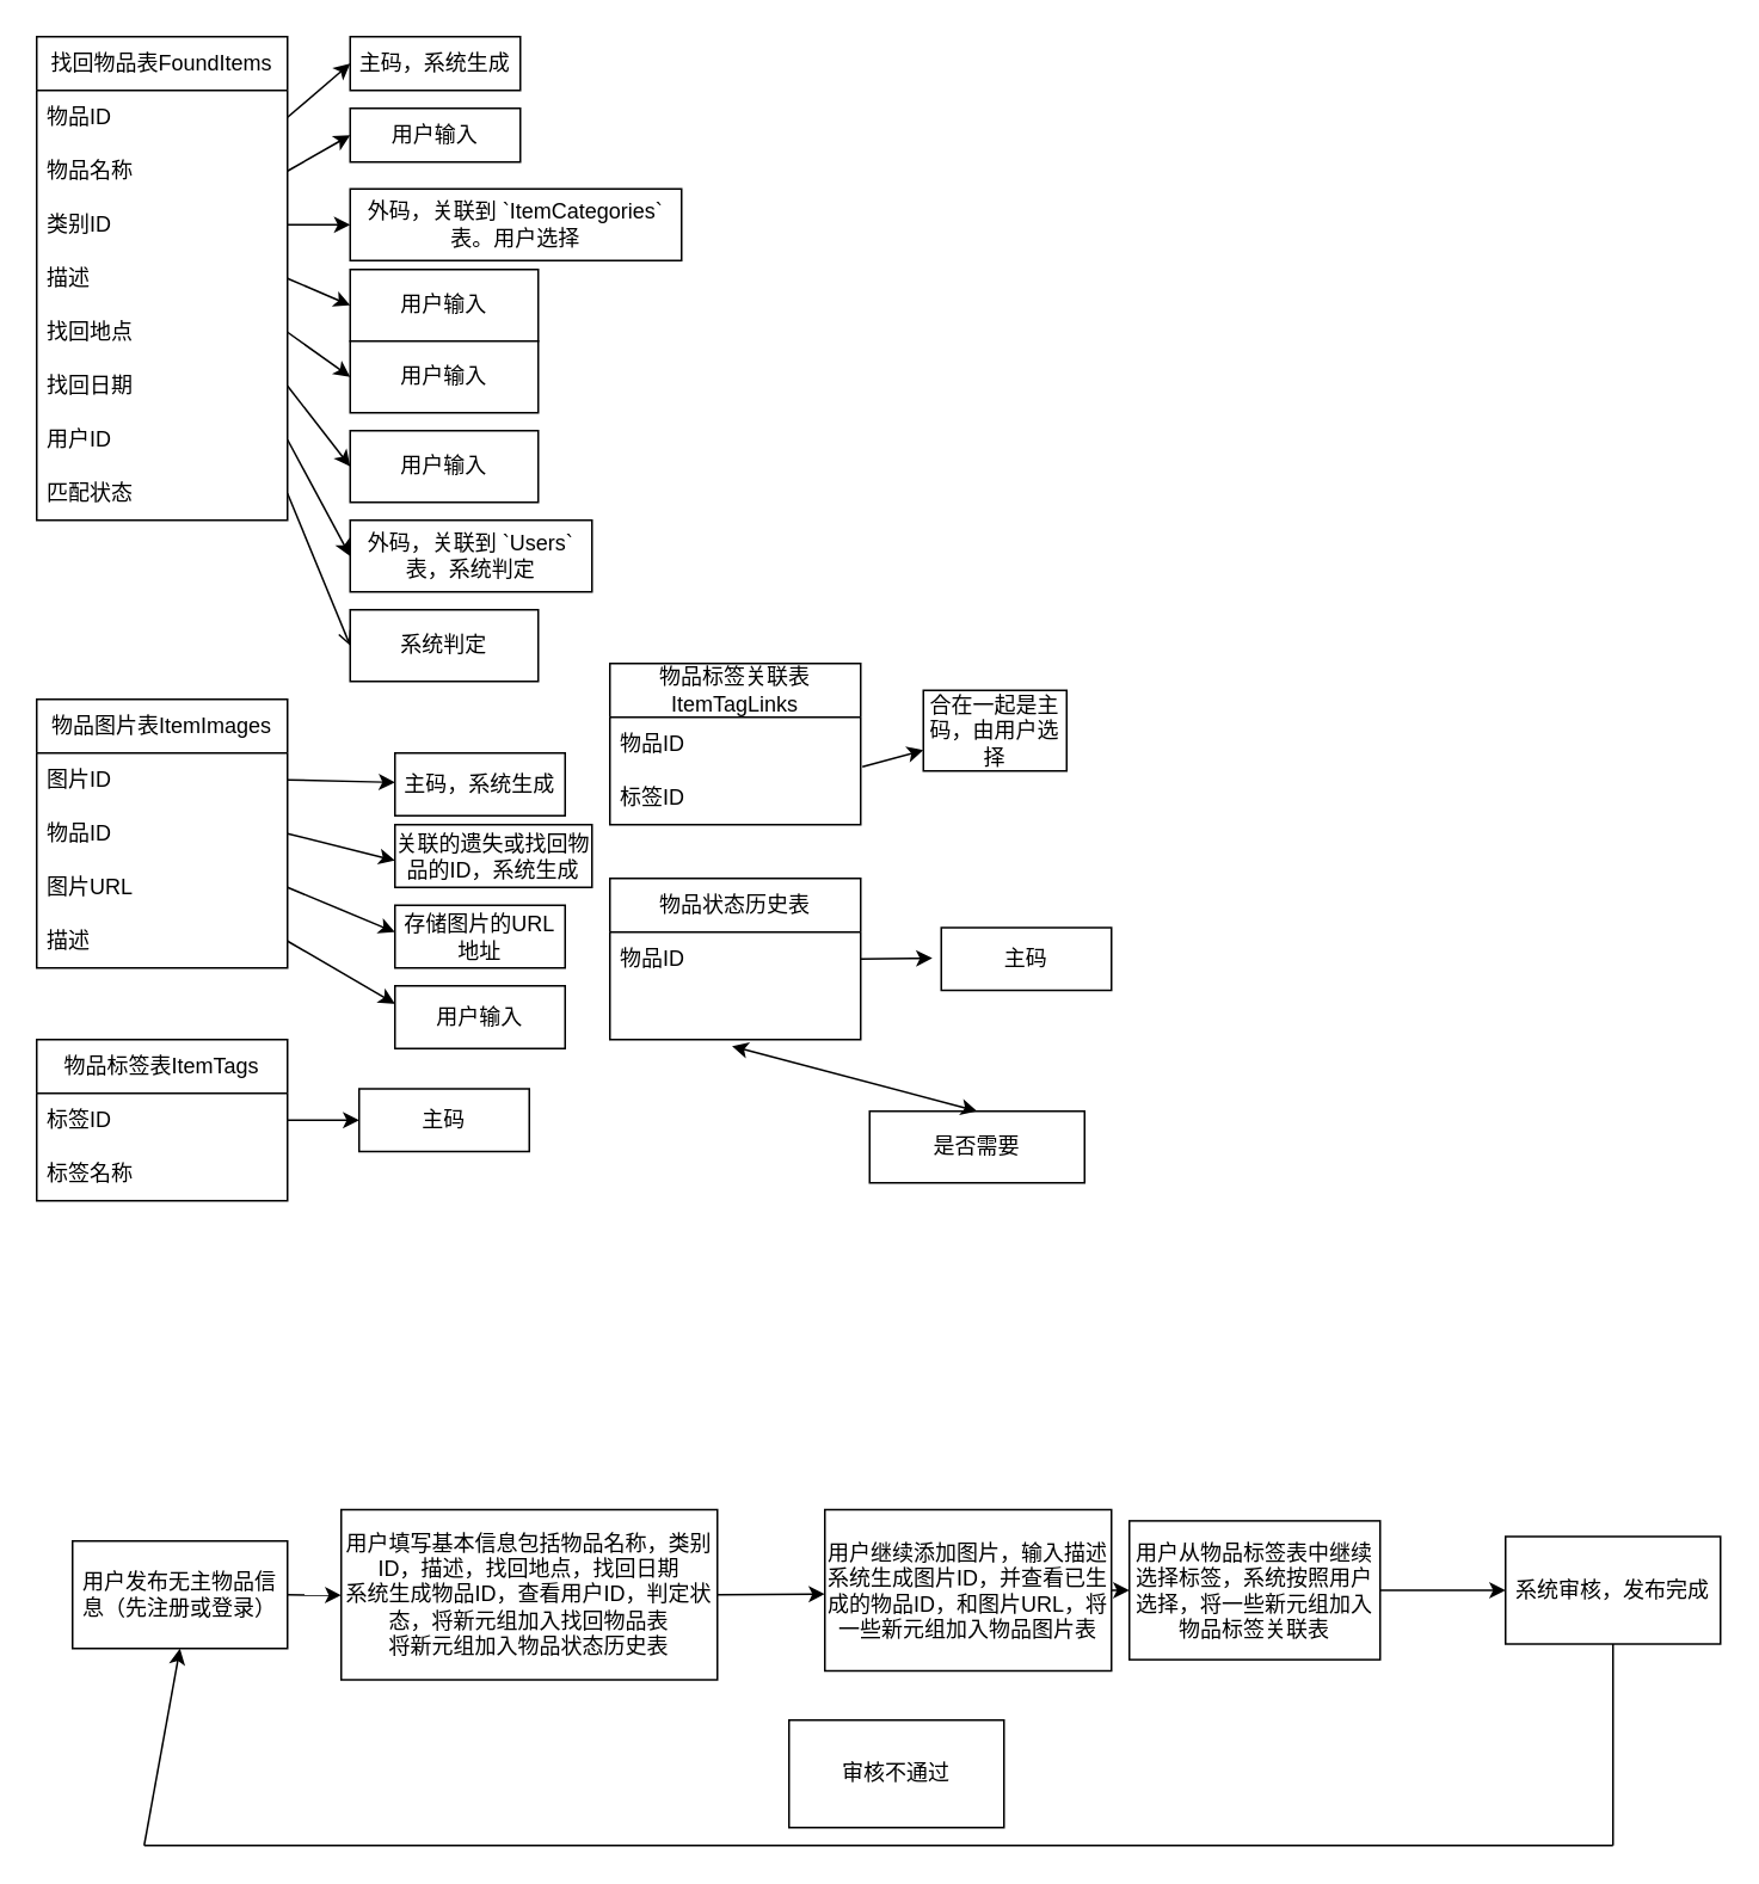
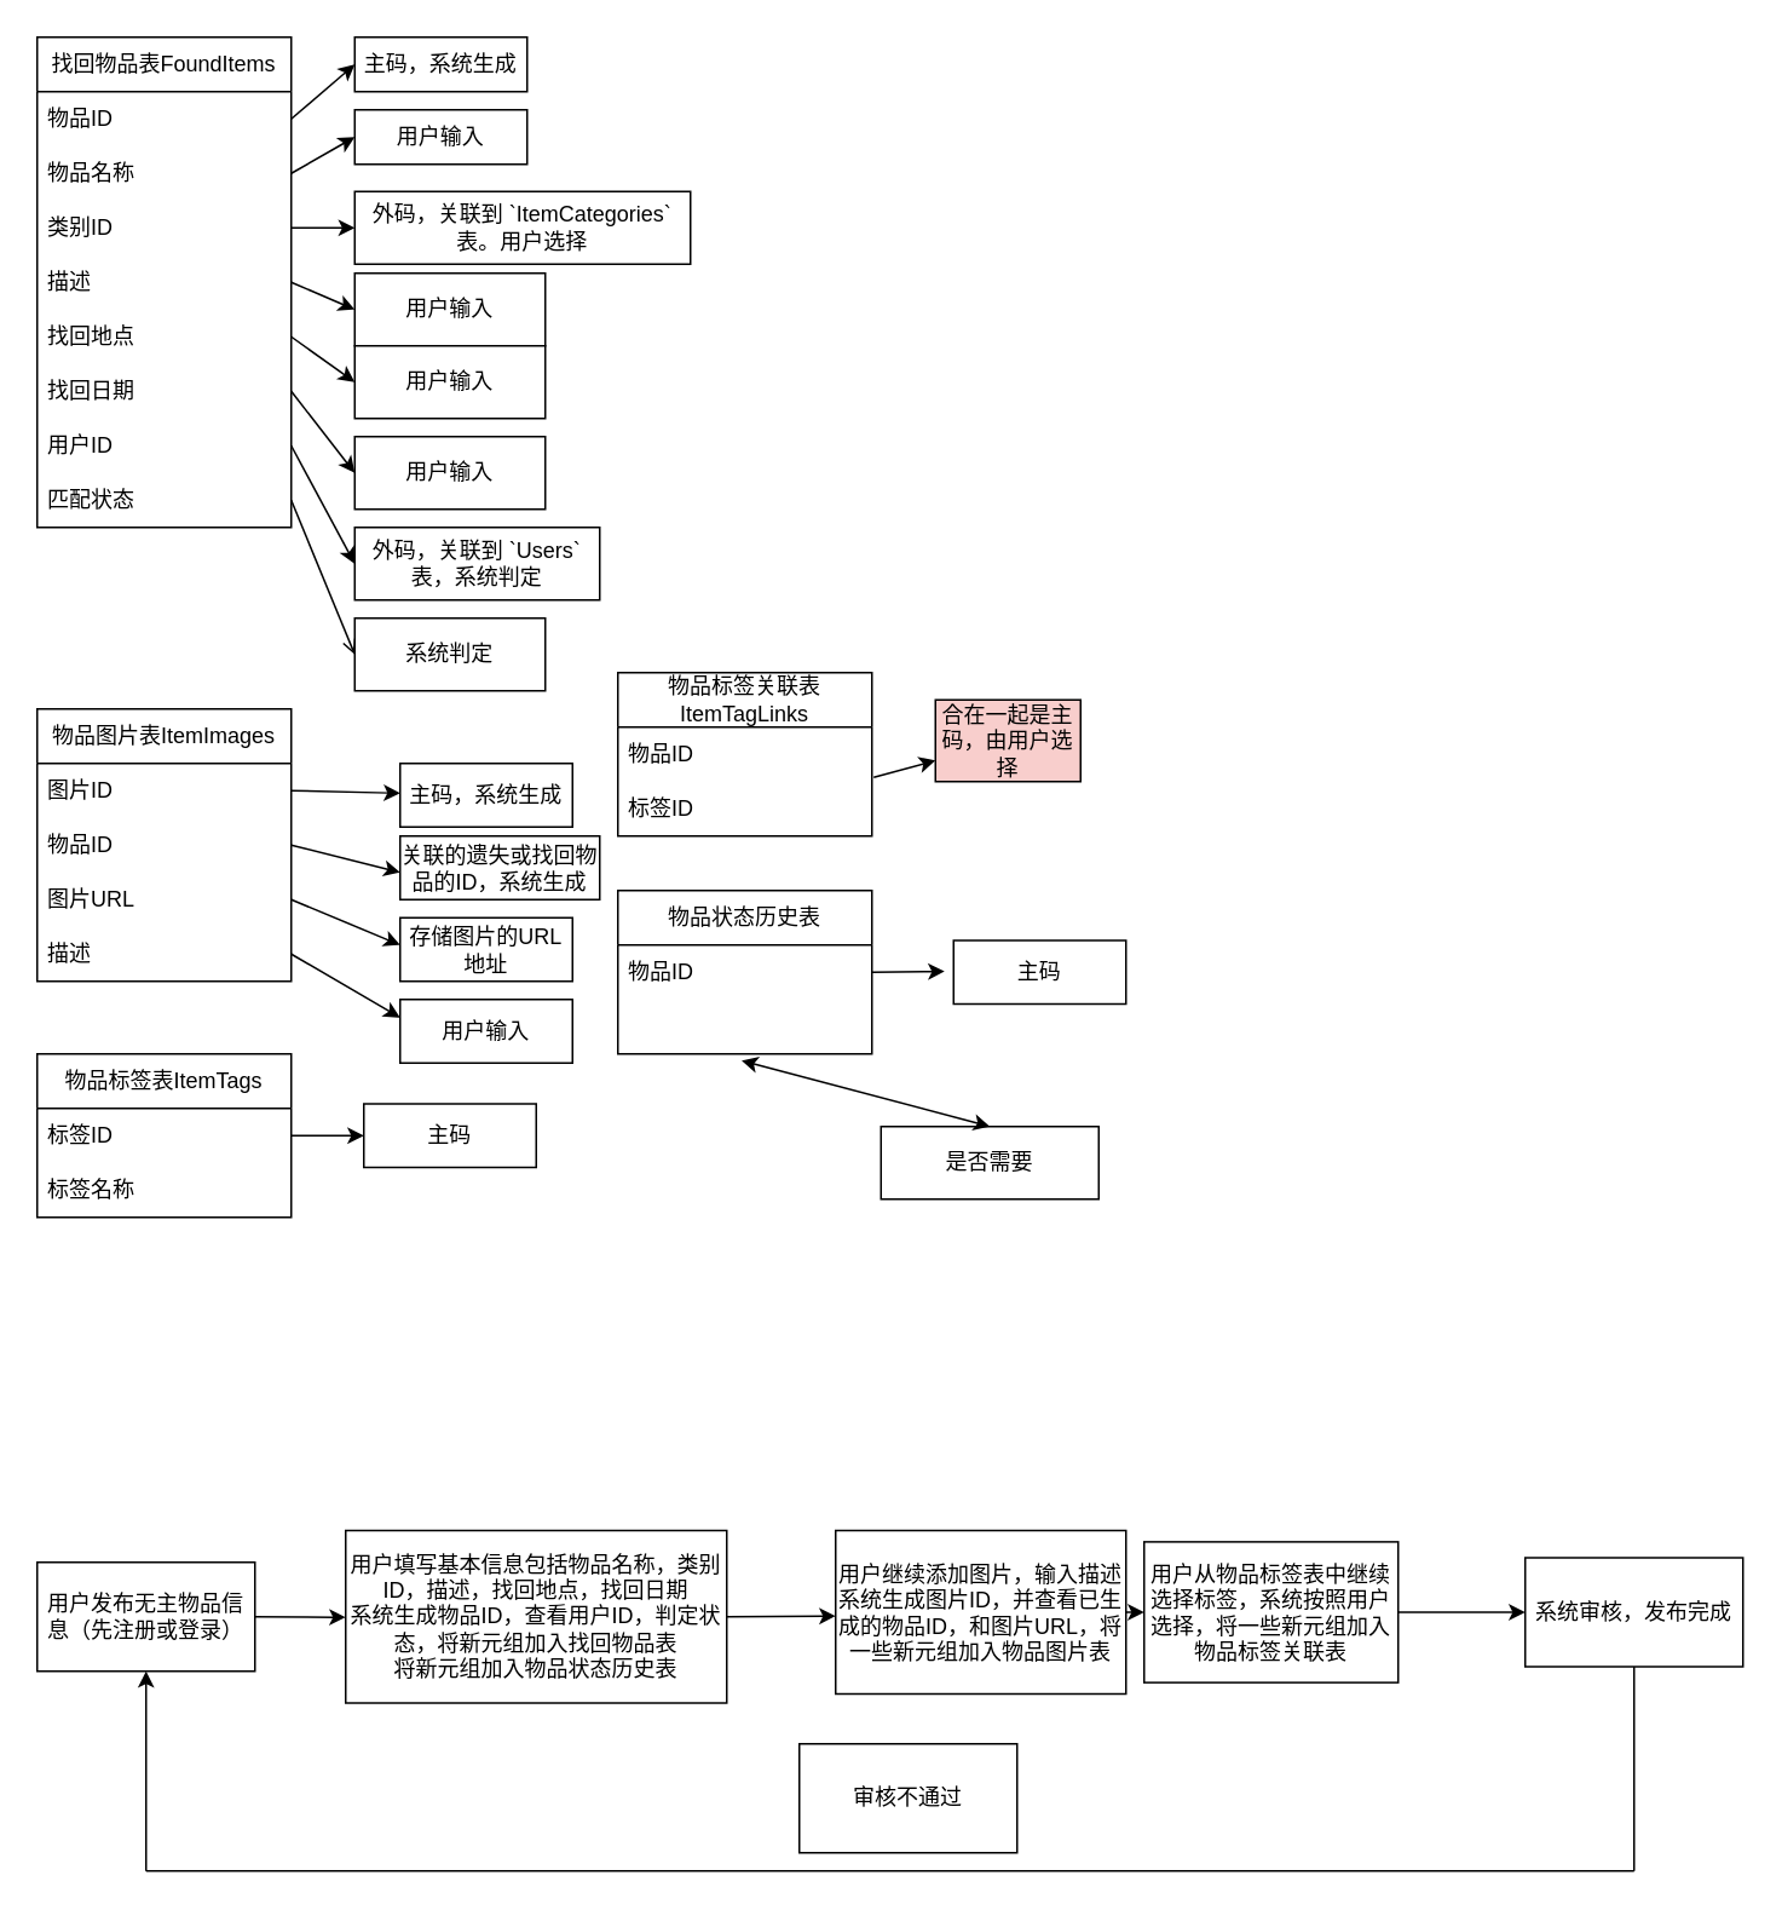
- <mxCell id="33" value="合在一起是主码，由用户选择" style="rounded=0;whiteSpace=wrap;html=1;" vertex="1" parent="1"><mxGeometry x="515" y="385" width="80" height="45" as="geometry" /></mxCell>
+ <mxCell id="33" value="合在一起是主码，由用户选择" style="rounded=0;whiteSpace=wrap;html=1;fillColor=#f8cecc;" vertex="1" parent="1"><mxGeometry x="515" y="385" width="80" height="45" as="geometry" /></mxCell>
- <mxCell id="51" value="用户发布无主物品信息（先注册或登录）" style="rounded=0;whiteSpace=wrap;html=1;" vertex="1" parent="1"><mxGeometry x="40" y="860" width="120" height="60" as="geometry" /></mxCell>
+ <mxCell id="51" value="用户发布无主物品信息（先注册或登录）" style="rounded=0;whiteSpace=wrap;html=1;" vertex="1" parent="1"><mxGeometry y="860" width="120" height="60" as="geometry" x="20" /></mxCell>
